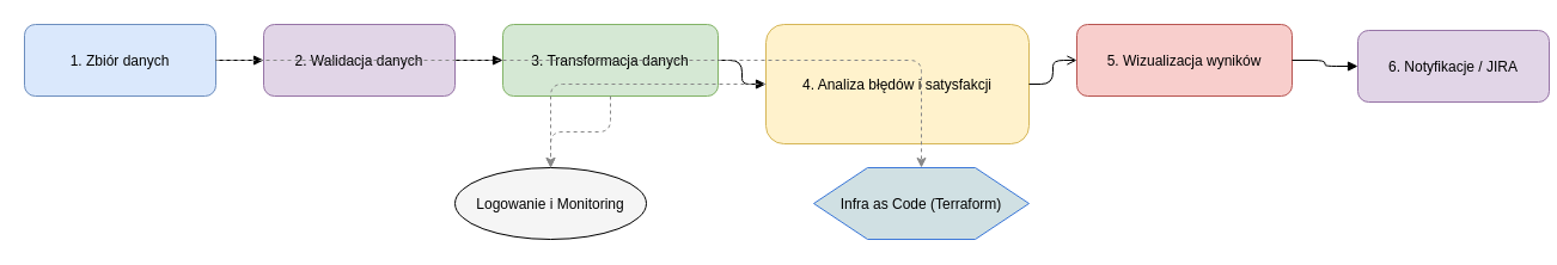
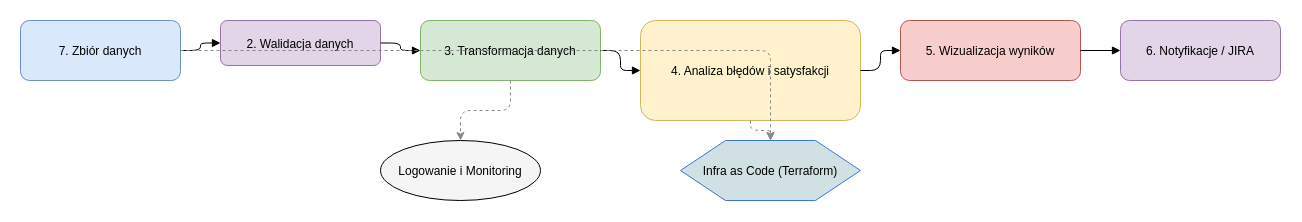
- <mxCell id="2" value="1. Zbiór danych" style="shape=rectangle;rounded=1;fillColor=#dae8fc;strokeColor=#6c8ebf;" vertex="1" parent="1"><mxGeometry x="20" y="20" width="160" height="60" as="geometry" /></mxCell>
+ <mxCell id="2" value="7. Zbiór danych" style="shape=rectangle;rounded=1;fillColor=#dae8fc;strokeColor=#6c8ebf;" vertex="1" parent="1"><mxGeometry x="20" y="20" width="160" height="60" as="geometry" /></mxCell>
- <mxCell id="3" value="2. Walidacja danych" style="shape=rectangle;rounded=1;fillColor=#e1d5e7;strokeColor=#9673a6;" vertex="1" parent="1"><mxGeometry x="220" y="20" width="160" height="60" as="geometry" /></mxCell>
+ <mxCell id="3" value="2. Walidacja danych" style="shape=rectangle;rounded=1;fillColor=#e1d5e7;strokeColor=#9673a6;" vertex="1" parent="1"><mxGeometry x="220" y="20" width="160" height="45" as="geometry" /></mxCell>
- <mxCell id="13" style="edgeStyle=orthogonalEdgeStyle;endArrow=open;strokeColor=#000000;" edge="1" source="5" target="6" parent="1"><mxGeometry relative="1" as="geometry" /></mxCell>
+ <mxCell id="13" style="edgeStyle=orthogonalEdgeStyle;endArrow=block;strokeColor=#000000;" edge="1" source="5" target="6" parent="1"><mxGeometry relative="1" as="geometry" /></mxCell>
- <mxCell id="7" value="6. Notyfikacje / JIRA" style="shape=rectangle;rounded=1;fillColor=#e1d5e7;strokeColor=#9673a6;" vertex="1" parent="1"><mxGeometry x="1135" y="25" width="160" height="60" as="geometry" /></mxCell>
+ <mxCell id="7" value="6. Notyfikacje / JIRA" style="shape=rectangle;rounded=1;fillColor=#e1d5e7;strokeColor=#9673a6;" vertex="1" parent="1"><mxGeometry x="1120" y="20" width="160" height="60" as="geometry" /></mxCell>
- <mxCell id="16" style="edgeStyle=orthogonalEdgeStyle;dashed=1;strokeColor=#888888;" edge="1" source="5" target="8" parent="1"><mxGeometry relative="1" as="geometry" /></mxCell>
+ <mxCell id="16" style="edgeStyle=orthogonalEdgeStyle;dashed=1;strokeColor=#888888;" edge="1" source="5" target="9" parent="1"><mxGeometry relative="1" as="geometry" /></mxCell>
